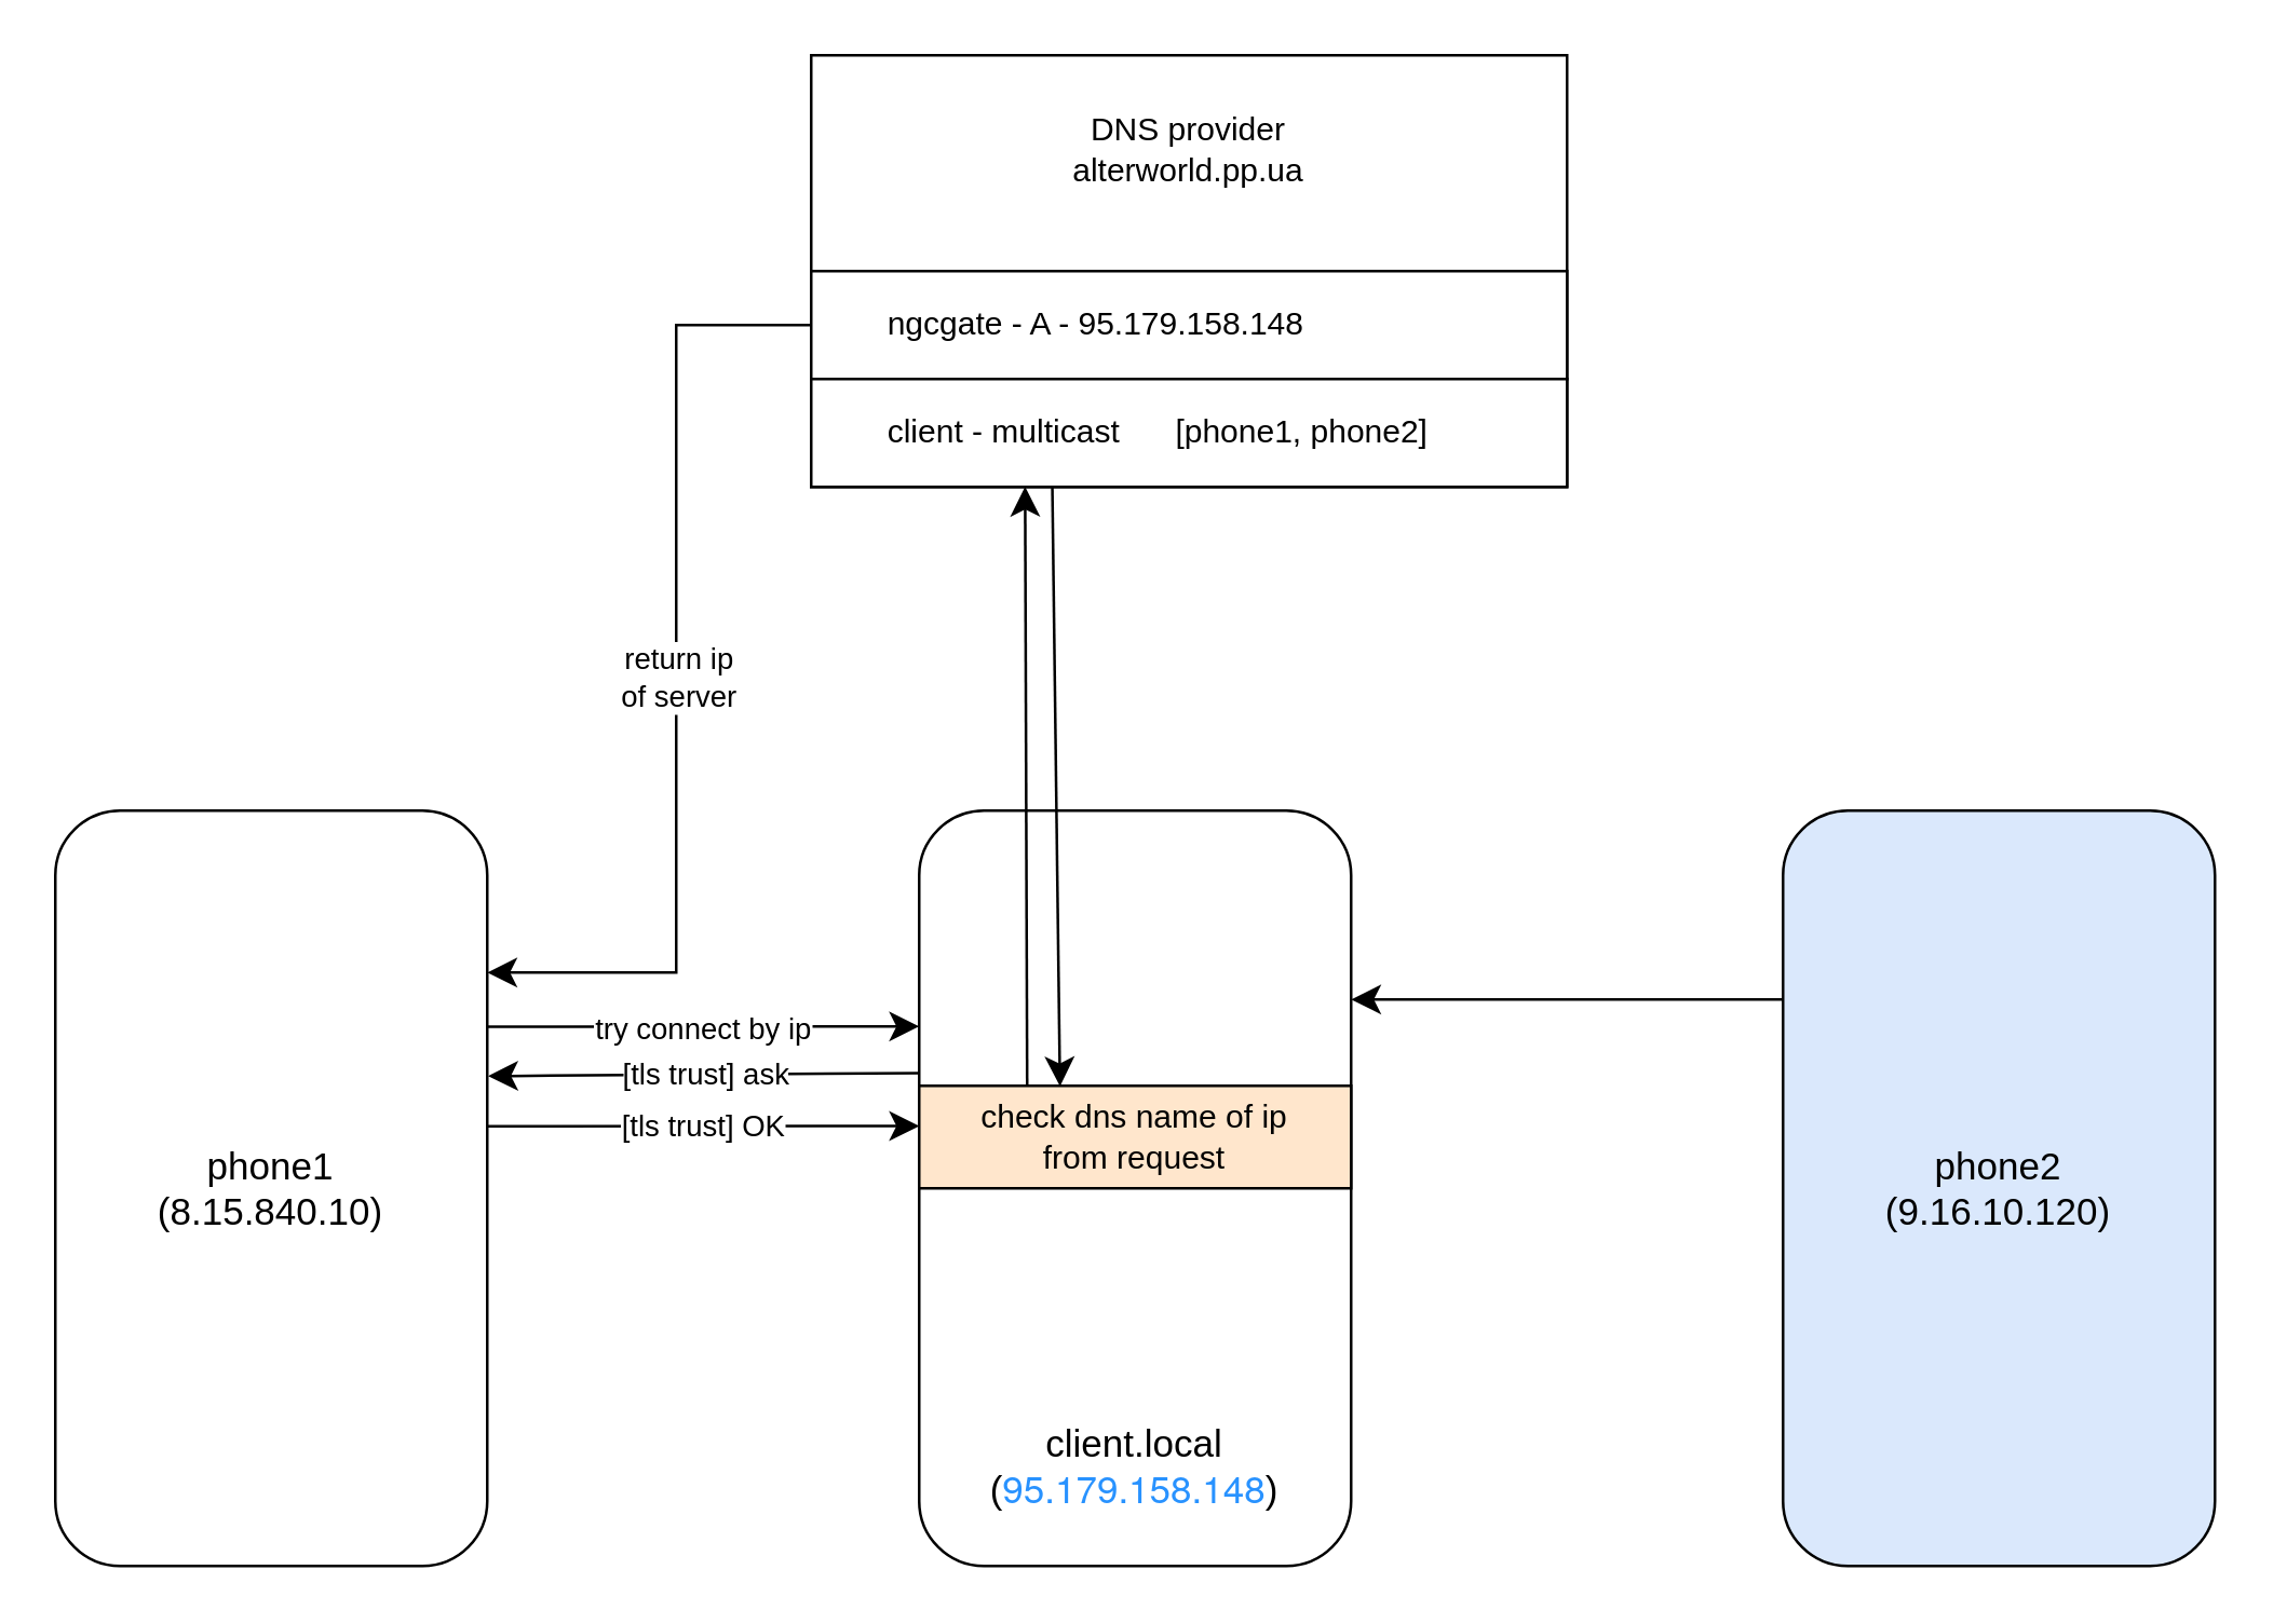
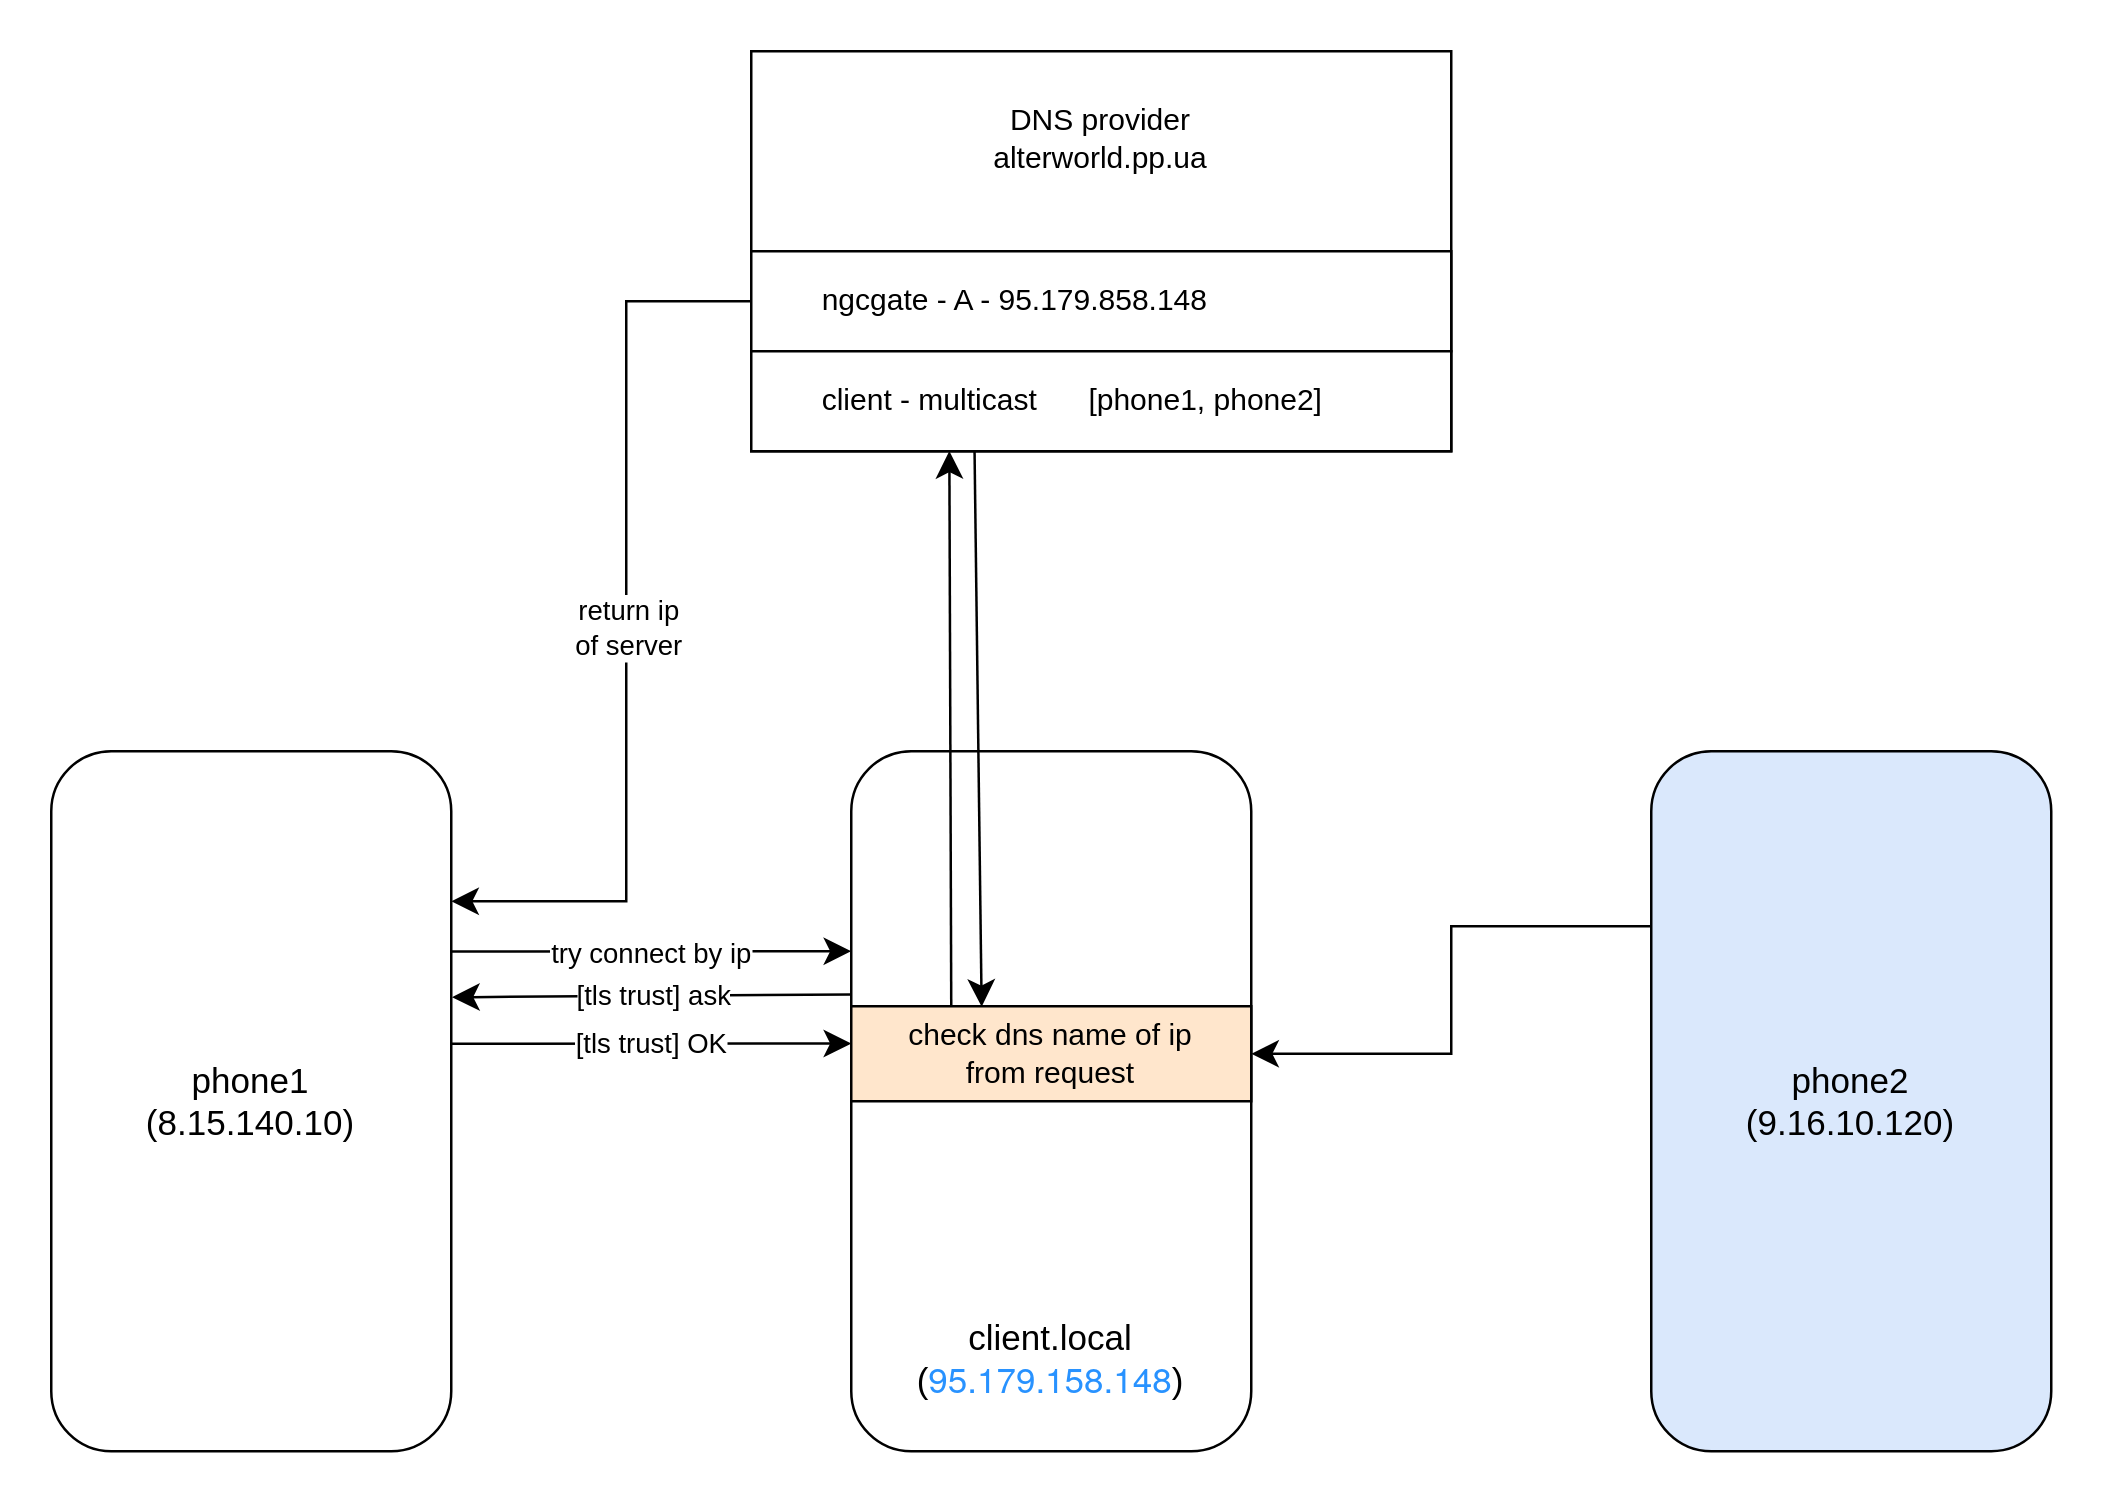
- <mxCell id="7" value="&lt;div&gt;&lt;span style=&quot;white-space: pre;&quot;&gt;&#09;&lt;/span&gt;ngcgate - A - 95.179.158.148&lt;/div&gt;" style="rounded=0;whiteSpace=wrap;html=1;align=left;" vertex="1" parent="5"><mxGeometry y="80" width="280" height="40" as="geometry" /></mxCell>
+ <mxCell id="7" value="&lt;div&gt;&lt;span style=&quot;white-space: pre;&quot;&gt;&#09;&lt;/span&gt;ngcgate - A - 95.179.858.148&lt;/div&gt;" style="rounded=0;whiteSpace=wrap;html=1;align=left;" vertex="1" parent="5"><mxGeometry y="80" width="280" height="40" as="geometry" /></mxCell>
- <mxCell id="4" value="" style="endArrow=classic;html=1;rounded=0;fontSize=12;startSize=8;endSize=8;edgeStyle=orthogonalEdgeStyle;exitX=0;exitY=0.25;exitDx=0;exitDy=0;entryX=1;entryY=0.25;entryDx=0;entryDy=0;" edge="1" parent="1" source="3" target="18"><mxGeometry width="50" height="50" relative="1" as="geometry"><mxPoint x="290" y="610" as="sourcePoint" /><mxPoint x="340" y="560" as="targetPoint" /></mxGeometry></mxCell>
+ <mxCell id="4" value="" style="endArrow=classic;html=1;rounded=0;fontSize=12;startSize=8;endSize=8;edgeStyle=orthogonalEdgeStyle;exitX=0;exitY=0.25;exitDx=0;exitDy=0;" edge="1" parent="1" source="3" target="19"><mxGeometry width="50" height="50" relative="1" as="geometry"><mxPoint x="290" y="610" as="sourcePoint" /><mxPoint x="340" y="560" as="targetPoint" /></mxGeometry></mxCell>
- <mxCell id="2" value="&lt;font style=&quot;font-size: 14px;&quot;&gt;phone1&lt;br&gt;(8.15.840.10)&lt;/font&gt;" style="rounded=1;whiteSpace=wrap;html=1;" vertex="1" parent="1"><mxGeometry width="160" height="280" as="geometry" x="20" y="300" /></mxCell>
+ <mxCell id="2" value="&lt;font style=&quot;font-size: 14px;&quot;&gt;phone1&lt;br&gt;(8.15.140.10)&lt;/font&gt;" style="rounded=1;whiteSpace=wrap;html=1;" vertex="1" parent="1"><mxGeometry width="160" height="280" as="geometry" x="20" y="300" /></mxCell>
